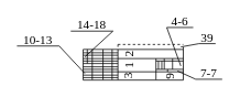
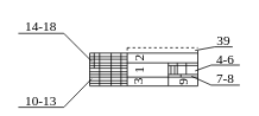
- <mxCell id="42" value="&lt;font face=&quot;Verdana&quot; style=&quot;font-size: 15px&quot;&gt;4-6&lt;/font&gt;" style="text;html=1;strokeColor=none;fillColor=none;align=center;verticalAlign=middle;whiteSpace=wrap;rounded=0;fontSize=15;" vertex="1" parent="1"><mxGeometry x="201" y="16.5" width="32" height="16" as="geometry" /></mxCell>
+ <mxCell id="42" value="&lt;font face=&quot;Verdana&quot; style=&quot;font-size: 15px&quot;&gt;4-6&lt;/font&gt;" style="text;html=1;strokeColor=none;fillColor=none;align=center;verticalAlign=middle;whiteSpace=wrap;rounded=0;fontSize=15;" vertex="1" parent="1"><mxGeometry x="236" y="56.5" width="32" height="16" as="geometry" /></mxCell>
- <mxCell id="31" value="&lt;font face=&quot;Verdana&quot; style=&quot;font-size: 15px&quot;&gt;14-18&lt;/font&gt;" style="text;html=1;strokeColor=none;fillColor=none;align=center;verticalAlign=middle;whiteSpace=wrap;rounded=0;fontSize=15;" vertex="1" parent="1"><mxGeometry x="85" y="20.87" width="51" height="16" as="geometry" /></mxCell>
+ <mxCell id="31" value="&lt;font face=&quot;Verdana&quot; style=&quot;font-size: 15px&quot;&gt;14-18&lt;/font&gt;" style="text;html=1;strokeColor=none;fillColor=none;align=center;verticalAlign=middle;whiteSpace=wrap;rounded=0;fontSize=15;" vertex="1" parent="1"><mxGeometry x="20" y="20.87" width="51" height="16" as="geometry" /></mxCell>
- <mxCell id="34" value="&lt;font face=&quot;Verdana&quot; style=&quot;font-size: 15px;&quot;&gt;10-13&lt;/font&gt;" style="text;html=1;strokeColor=none;fillColor=none;align=center;verticalAlign=middle;whiteSpace=wrap;rounded=0;fontSize=15;" vertex="1" parent="1"><mxGeometry x="20" y="38.87" width="51" height="16" as="geometry" /></mxCell>
+ <mxCell id="34" value="&lt;font face=&quot;Verdana&quot; style=&quot;font-size: 15px;&quot;&gt;10-13&lt;/font&gt;" style="text;html=1;strokeColor=none;fillColor=none;align=center;verticalAlign=middle;whiteSpace=wrap;rounded=0;fontSize=15;" vertex="1" parent="1"><mxGeometry x="20" y="103.87" width="51" height="16" as="geometry" /></mxCell>
- <mxCell id="6" value="&lt;font face=&quot;Verdana&quot; style=&quot;font-size: 15px&quot;&gt;7-7&lt;/font&gt;" style="text;html=1;strokeColor=none;fillColor=none;align=center;verticalAlign=middle;whiteSpace=wrap;rounded=0;fontSize=15;" vertex="1" parent="1"><mxGeometry x="236" y="79" width="32" height="16" as="geometry" /></mxCell>
+ <mxCell id="6" value="&lt;font face=&quot;Verdana&quot; style=&quot;font-size: 15px&quot;&gt;7-8&lt;/font&gt;" style="text;html=1;strokeColor=none;fillColor=none;align=center;verticalAlign=middle;whiteSpace=wrap;rounded=0;fontSize=15;" vertex="1" parent="1"><mxGeometry x="236" y="79" width="32" height="16" as="geometry" /></mxCell>
